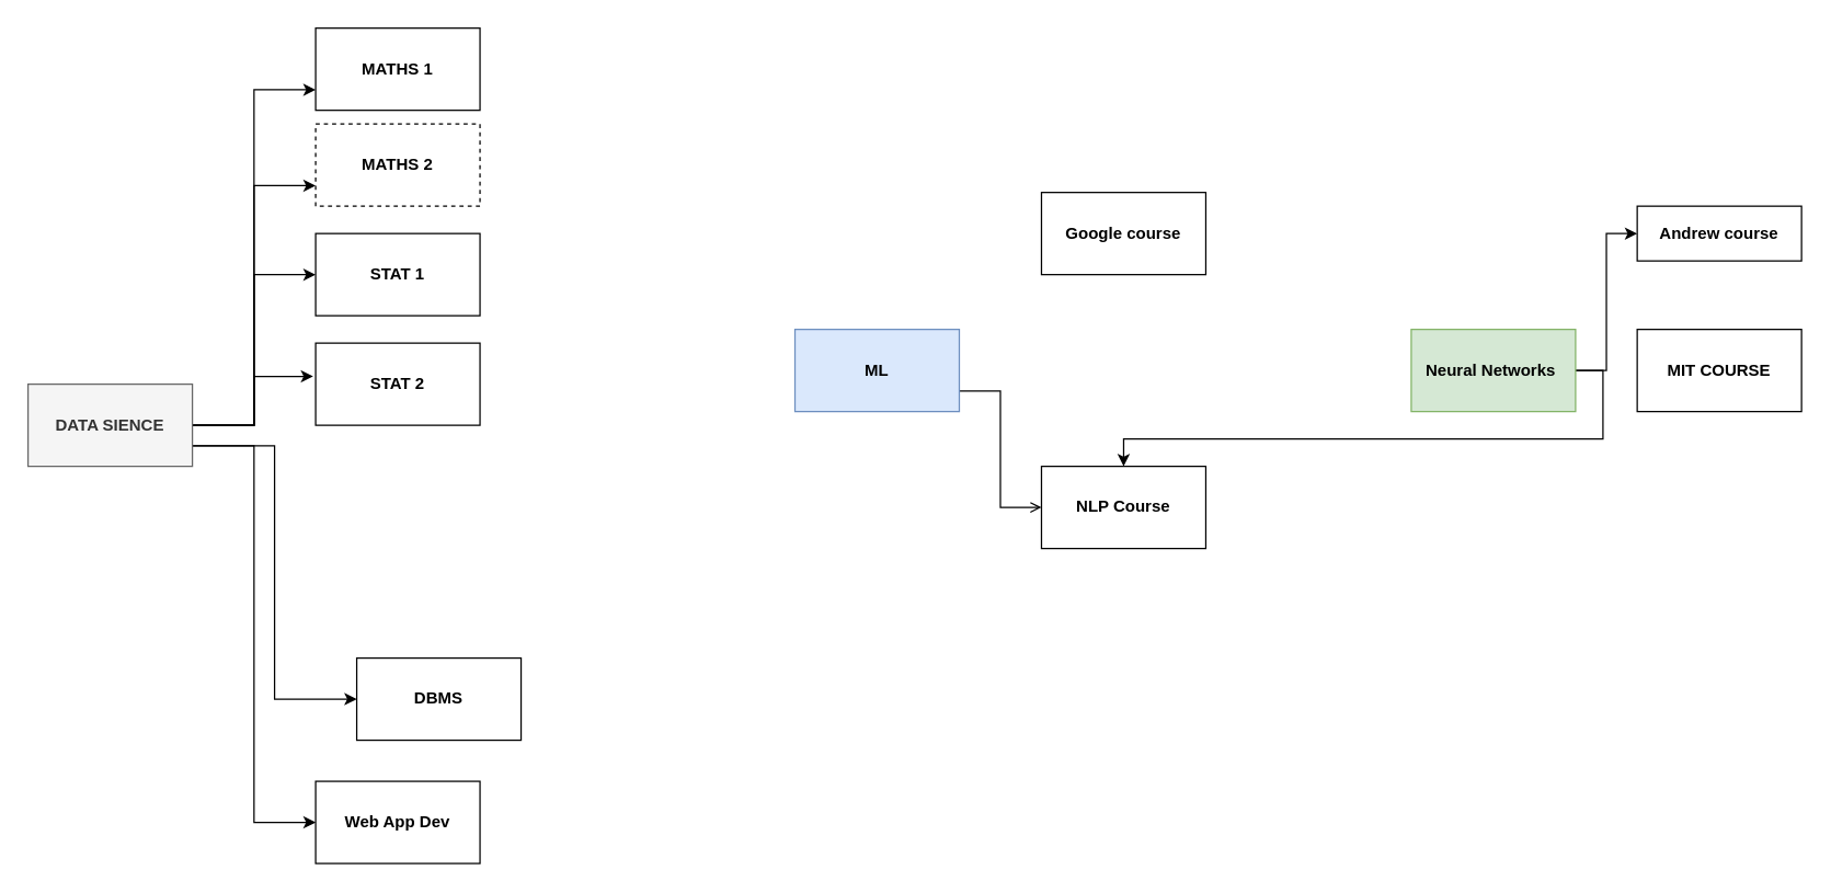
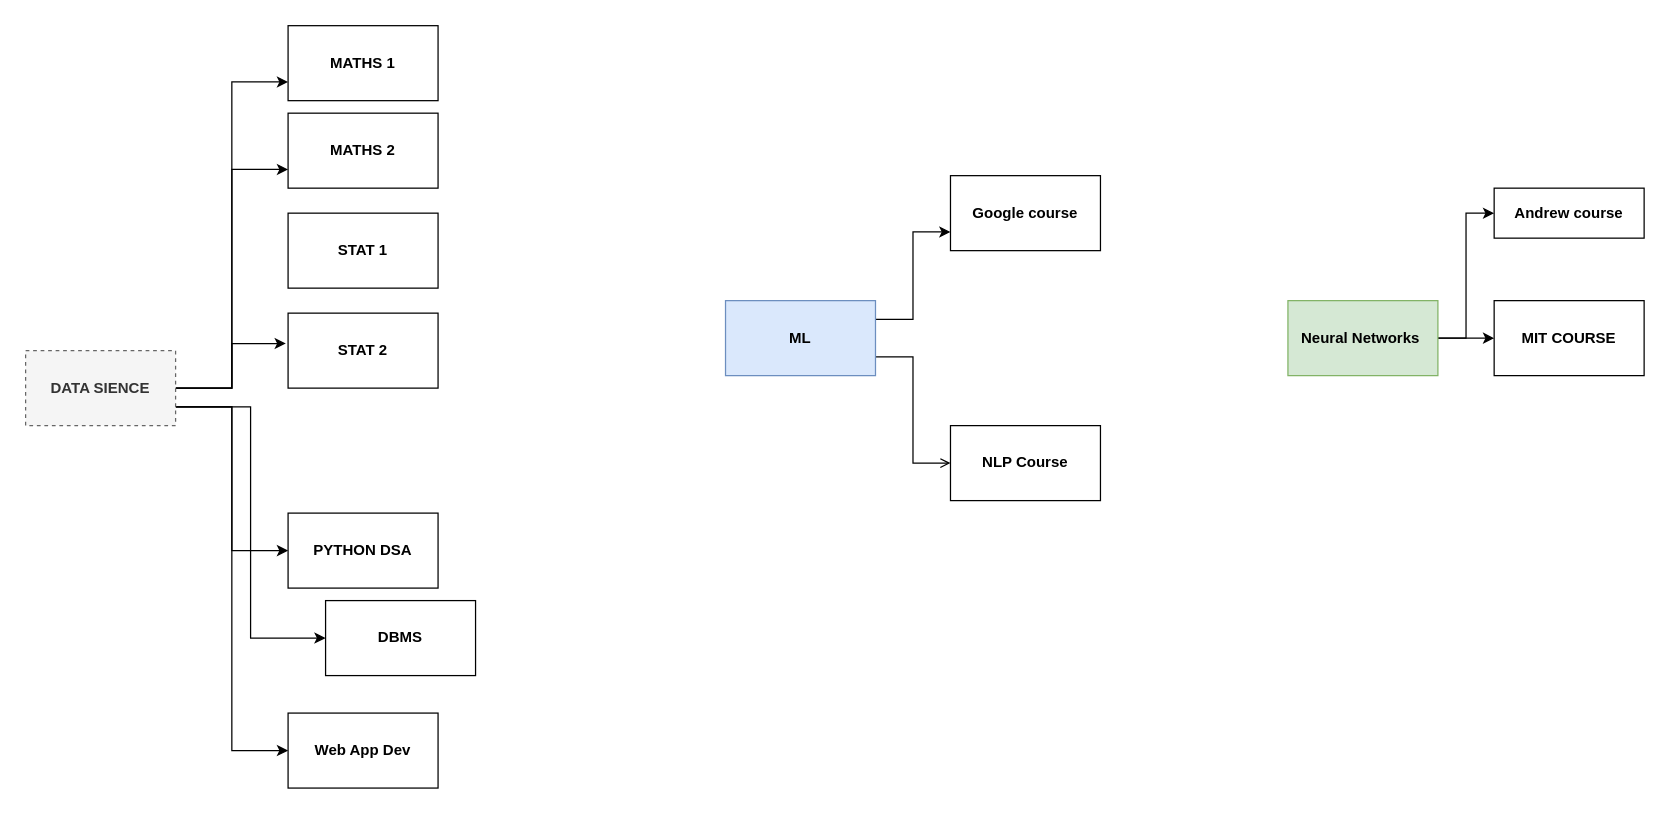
- <mxCell id="18" value="MATHS 2" style="whiteSpace=wrap;html=1;fontStyle=1;dashed=1;" parent="1" vertex="1"><mxGeometry x="230" y="90" width="120" height="60" as="geometry" /></mxCell>
+ <mxCell id="18" value="MATHS 2" style="whiteSpace=wrap;html=1;fontStyle=1" parent="1" vertex="1"><mxGeometry x="230" y="90" width="120" height="60" as="geometry" /></mxCell>
- <mxCell id="4" style="edgeStyle=orthogonalEdgeStyle;rounded=0;orthogonalLoop=1;jettySize=auto;html=1;exitX=1;exitY=0.5;exitDx=0;exitDy=0;entryX=0;entryY=0.5;entryDx=0;entryDy=0;fontStyle=1" parent="1" source="9" target="16" edge="1"><mxGeometry relative="1" as="geometry" /></mxCell>
+ <mxCell id="10" style="edgeStyle=orthogonalEdgeStyle;rounded=0;orthogonalLoop=1;jettySize=auto;html=1;exitX=1;exitY=0.25;exitDx=0;exitDy=0;entryX=0;entryY=0.75;entryDx=0;entryDy=0;fontStyle=1" parent="1" source="12" target="23" edge="1"><mxGeometry relative="1" as="geometry" /></mxCell>
- <mxCell id="9" value="&lt;span&gt;DATA SIENCE&lt;/span&gt;" style="whiteSpace=wrap;html=1;fontStyle=1;fillColor=#f5f5f5;fontColor=#333333;strokeColor=#666666;" parent="1" vertex="1"><mxGeometry x="20" y="280" width="120" height="60" as="geometry" /></mxCell>
+ <mxCell id="9" value="&lt;span&gt;DATA SIENCE&lt;/span&gt;" style="whiteSpace=wrap;html=1;fontStyle=1;fillColor=#f5f5f5;fontColor=#333333;strokeColor=#666666;dashed=1;" parent="1" vertex="1"><mxGeometry x="20" y="280" width="120" height="60" as="geometry" /></mxCell>
- <mxCell id="13" style="edgeStyle=orthogonalEdgeStyle;rounded=0;orthogonalLoop=1;jettySize=auto;html=1;exitX=1;exitY=0.5;exitDx=0;exitDy=0;fontStyle=1;" parent="1" source="15" target="25" edge="1"><mxGeometry relative="1" as="geometry" /></mxCell>
+ <mxCell id="13" style="edgeStyle=orthogonalEdgeStyle;rounded=0;orthogonalLoop=1;jettySize=auto;html=1;exitX=1;exitY=0.5;exitDx=0;exitDy=0;entryX=0;entryY=0.5;entryDx=0;entryDy=0;fontStyle=1" parent="1" source="15" target="26" edge="1"><mxGeometry relative="1" as="geometry" /></mxCell>
+ <mxCell id="6" style="edgeStyle=orthogonalEdgeStyle;rounded=0;orthogonalLoop=1;jettySize=auto;html=1;exitX=1;exitY=0.75;exitDx=0;exitDy=0;entryX=0;entryY=0.5;entryDx=0;entryDy=0;fontStyle=1" parent="1" source="9" target="20" edge="1"><mxGeometry relative="1" as="geometry" /></mxCell>
+ <mxCell id="20" value="PYTHON DSA" style="whiteSpace=wrap;html=1;fontStyle=1" parent="1" vertex="1"><mxGeometry x="230" y="410" width="120" height="60" as="geometry" /></mxCell>
